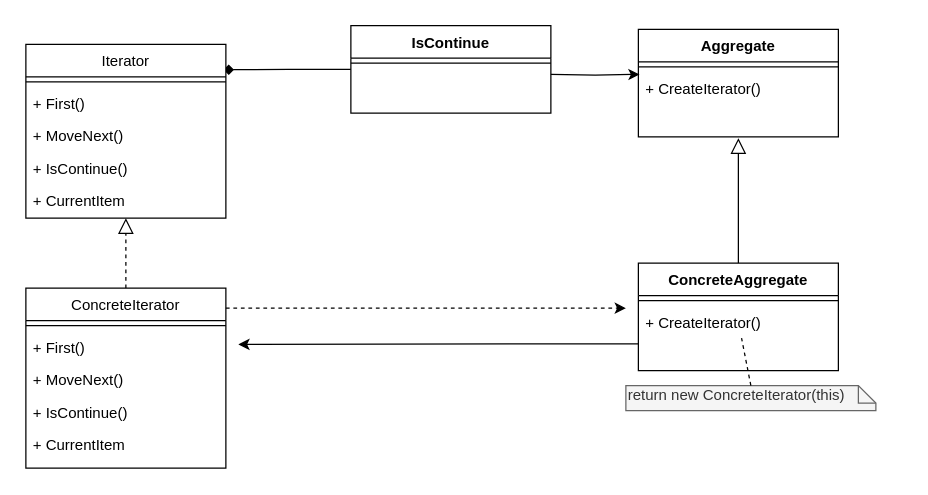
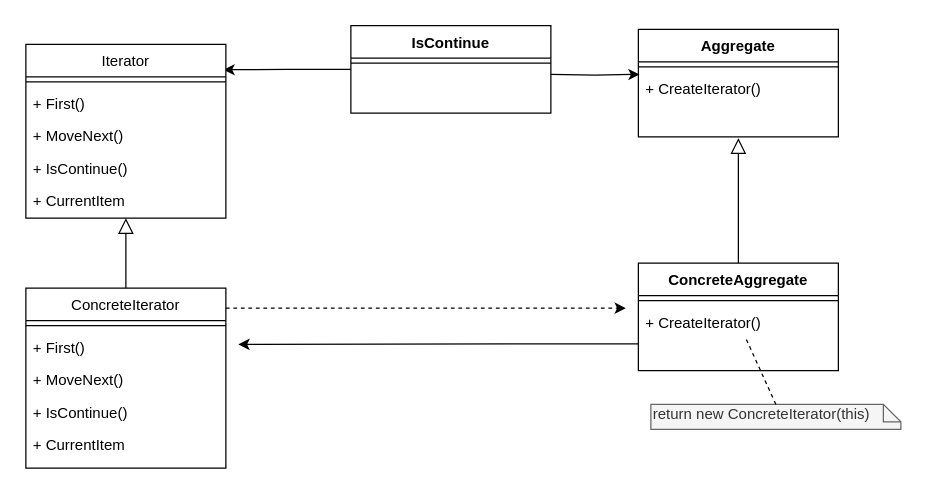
- <mxCell id="2" style="edgeStyle=orthogonalEdgeStyle;rounded=0;orthogonalLoop=1;jettySize=auto;html=1;entryX=0.988;entryY=0.146;entryDx=0;entryDy=0;entryPerimeter=0;endArrow=diamond;" edge="1" parent="1" source="12" target="6"><mxGeometry relative="1" as="geometry"><mxPoint x="190" y="55" as="targetPoint" /></mxGeometry></mxCell>
+ <mxCell id="2" style="edgeStyle=orthogonalEdgeStyle;rounded=0;orthogonalLoop=1;jettySize=auto;html=1;entryX=0.988;entryY=0.146;entryDx=0;entryDy=0;entryPerimeter=0;" edge="1" parent="1" source="12" target="6"><mxGeometry relative="1" as="geometry"><mxPoint x="190" y="55" as="targetPoint" /></mxGeometry></mxCell>
- <mxCell id="5" style="edgeStyle=orthogonalEdgeStyle;rounded=0;orthogonalLoop=1;jettySize=auto;html=1;entryX=0.5;entryY=1;entryDx=0;entryDy=0;endArrow=block;endFill=0;startSize=6;endSize=10;dashed=1;" edge="1" parent="1" source="20" target="6"><mxGeometry relative="1" as="geometry" /></mxCell>
+ <mxCell id="5" style="edgeStyle=orthogonalEdgeStyle;rounded=0;orthogonalLoop=1;jettySize=auto;html=1;entryX=0.5;entryY=1;entryDx=0;entryDy=0;endArrow=block;endFill=0;startSize=6;endSize=10;" edge="1" parent="1" source="20" target="6"><mxGeometry relative="1" as="geometry" /></mxCell>
- <mxCell id="28" value="return new ConcreteIterator(this)" style="shape=note;whiteSpace=wrap;html=1;size=14;verticalAlign=top;align=left;spacingTop=-6;fillColor=#f5f5f5;strokeColor=#666666;fontColor=#333333;" vertex="1" parent="1"><mxGeometry x="500" y="308" width="200" height="20" as="geometry" /></mxCell>
+ <mxCell id="28" value="return new ConcreteIterator(this)" style="shape=note;whiteSpace=wrap;html=1;size=14;verticalAlign=top;align=left;spacingTop=-6;fillColor=#f5f5f5;strokeColor=#666666;fontColor=#333333;" vertex="1" parent="1"><mxGeometry x="520" y="323" width="200" height="20" as="geometry" /></mxCell>
